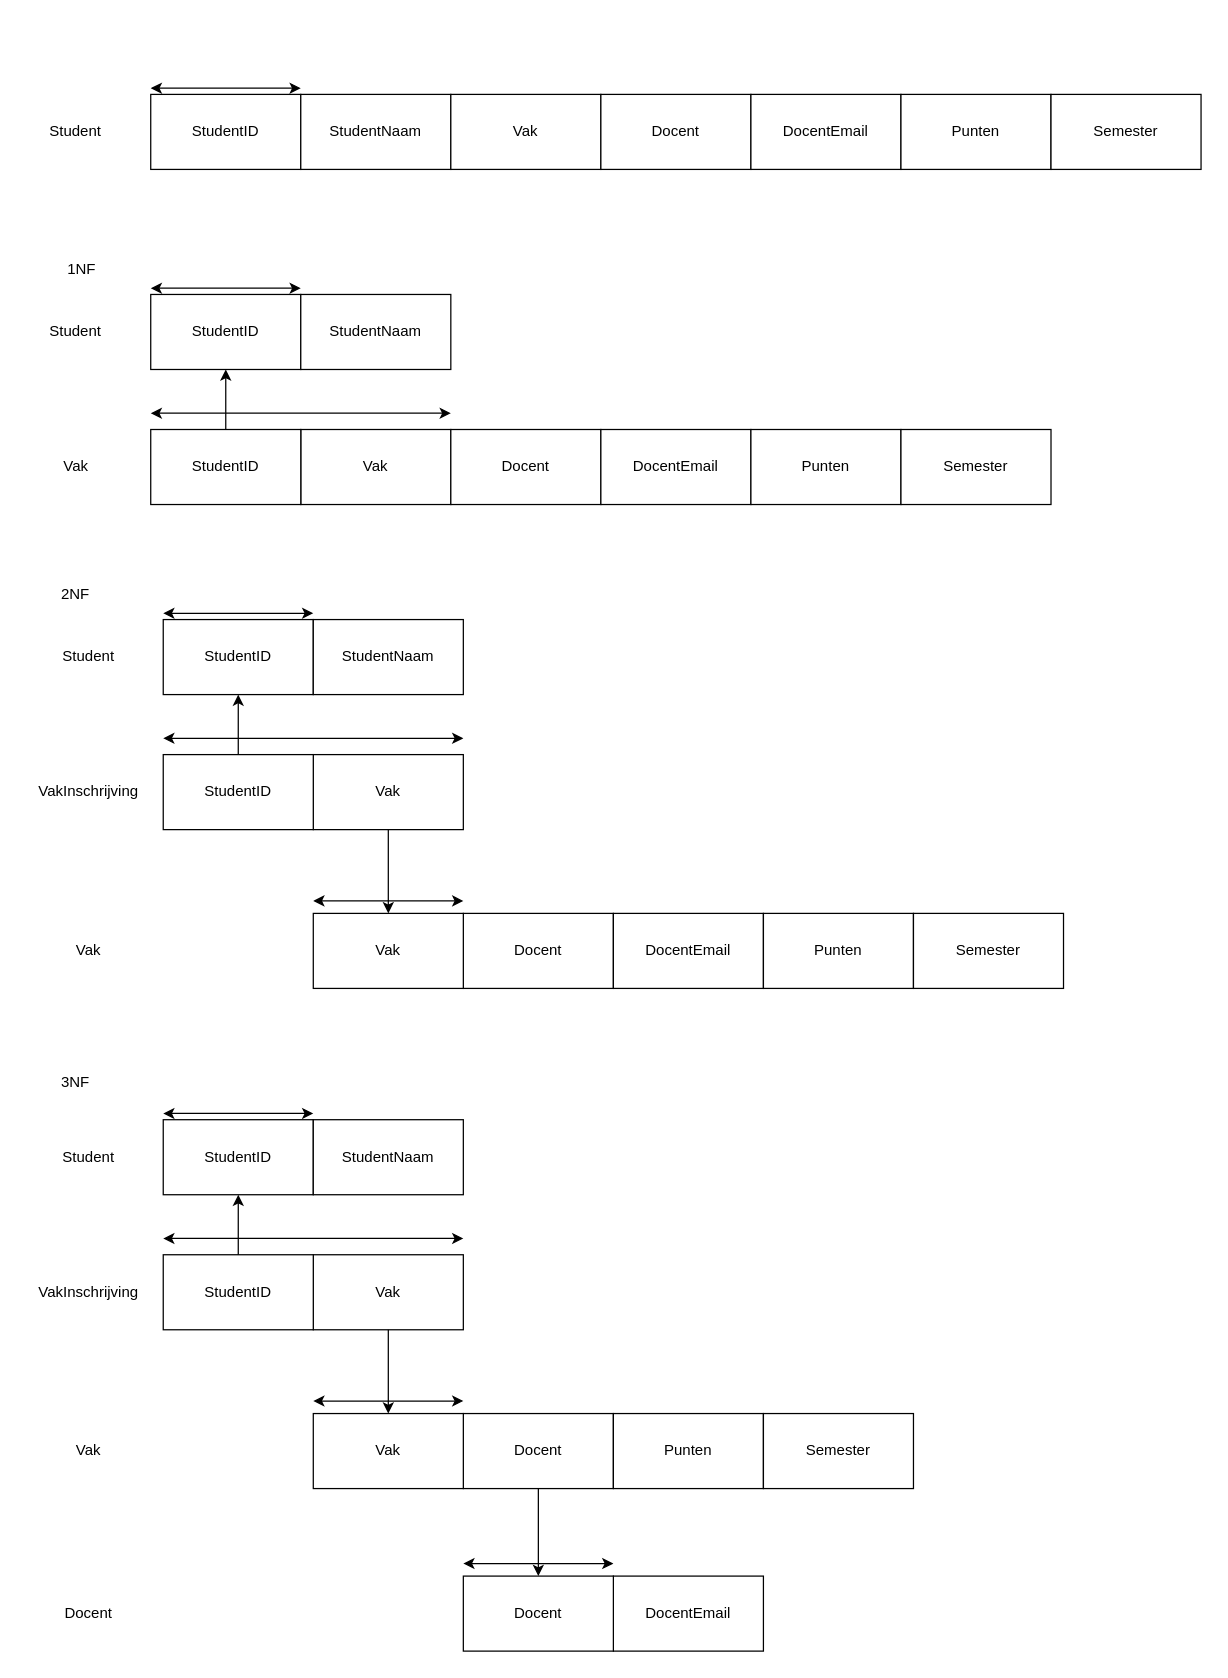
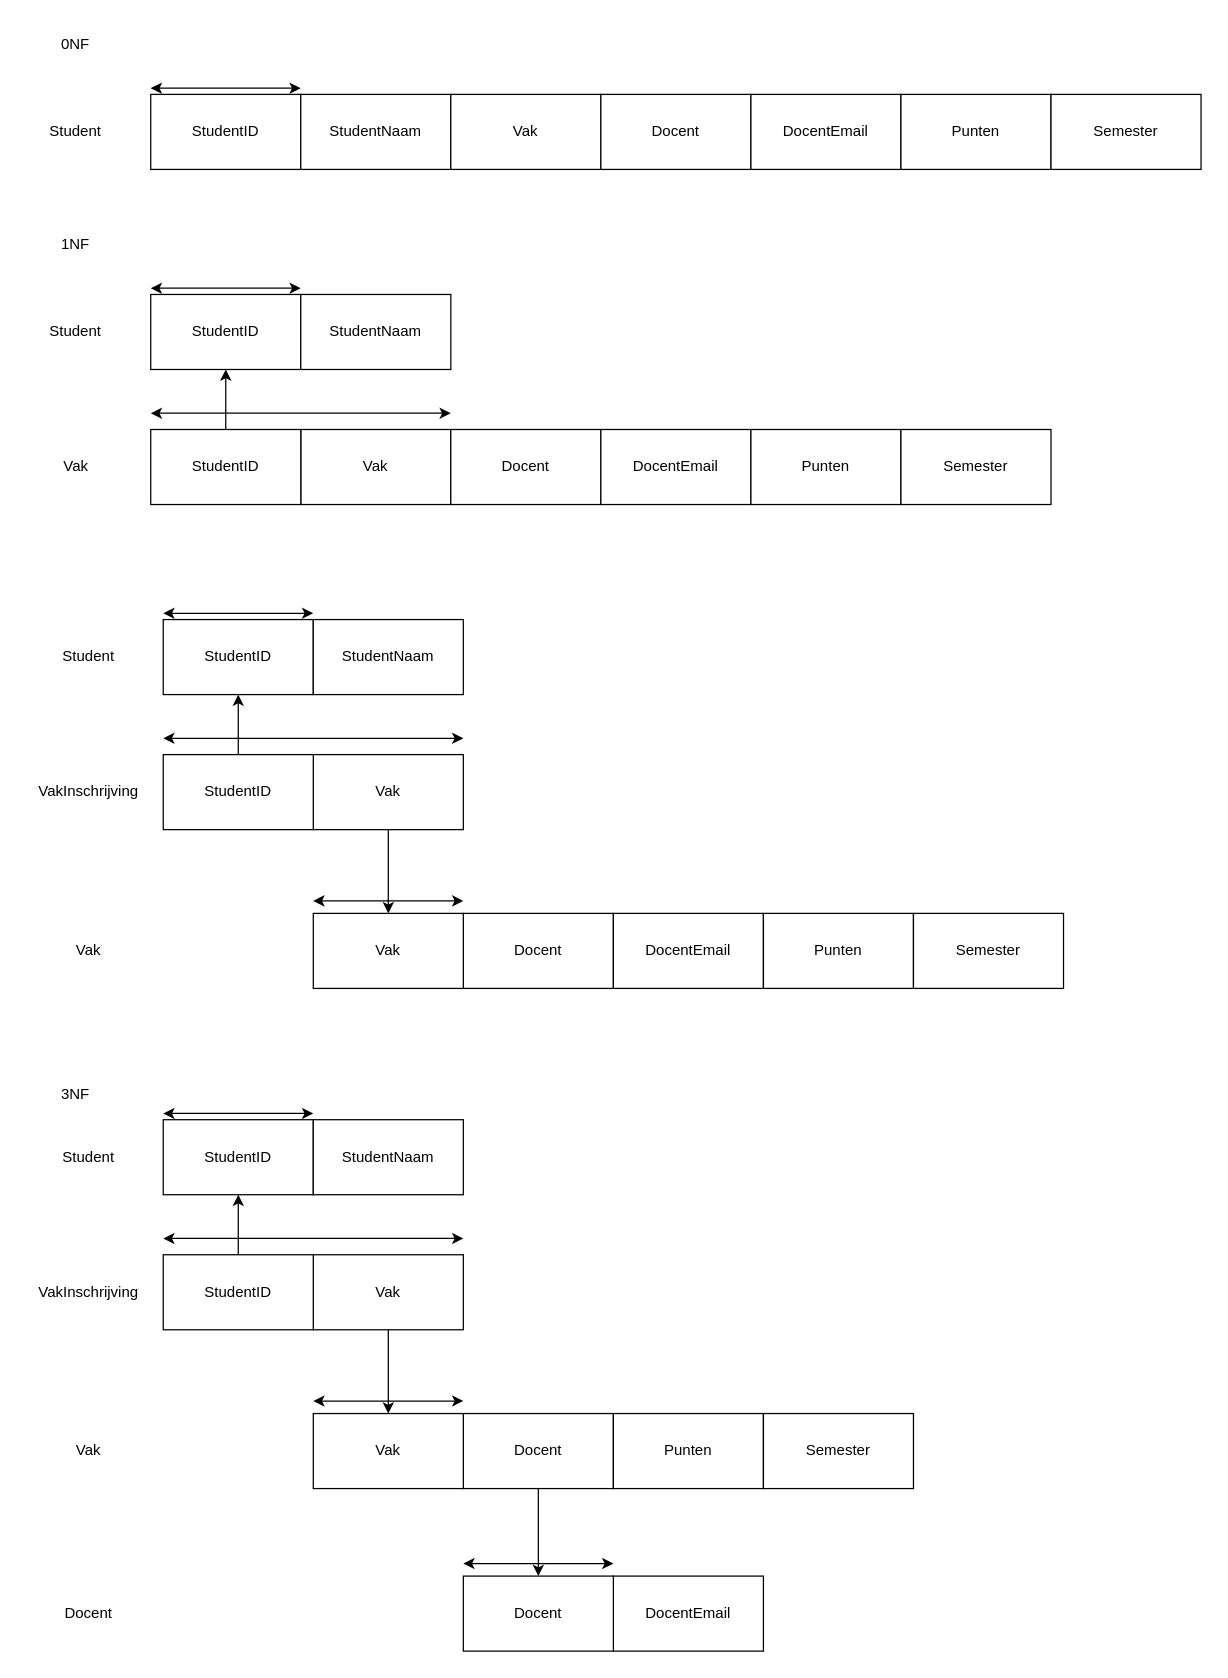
+ <mxCell id="3" value="0NF" style="text;html=1;align=center;verticalAlign=middle;whiteSpace=wrap;rounded=0;" vertex="1" parent="1"><mxGeometry x="30" y="20" width="60" height="30" as="geometry" /></mxCell>
- <mxCell id="13" value="1NF" style="text;html=1;align=center;verticalAlign=middle;whiteSpace=wrap;rounded=0;" vertex="1" parent="1"><mxGeometry x="35" y="200" width="60" height="30" as="geometry" /></mxCell>
+ <mxCell id="13" value="1NF" style="text;html=1;align=center;verticalAlign=middle;whiteSpace=wrap;rounded=0;" vertex="1" parent="1"><mxGeometry x="30" y="180" width="60" height="30" as="geometry" /></mxCell>
- <mxCell id="40" value="2NF" style="text;html=1;align=center;verticalAlign=middle;whiteSpace=wrap;rounded=0;" vertex="1" parent="1"><mxGeometry x="30" y="460" width="60" height="30" as="geometry" /></mxCell>
- <mxCell id="58" value="3NF" style="text;html=1;align=center;verticalAlign=middle;whiteSpace=wrap;rounded=0;" vertex="1" parent="1"><mxGeometry x="30" y="850" width="60" height="30" as="geometry" /></mxCell>
+ <mxCell id="58" value="3NF" style="text;html=1;align=center;verticalAlign=middle;whiteSpace=wrap;rounded=0;" vertex="1" parent="1"><mxGeometry x="30" y="860" width="60" height="30" as="geometry" /></mxCell>
